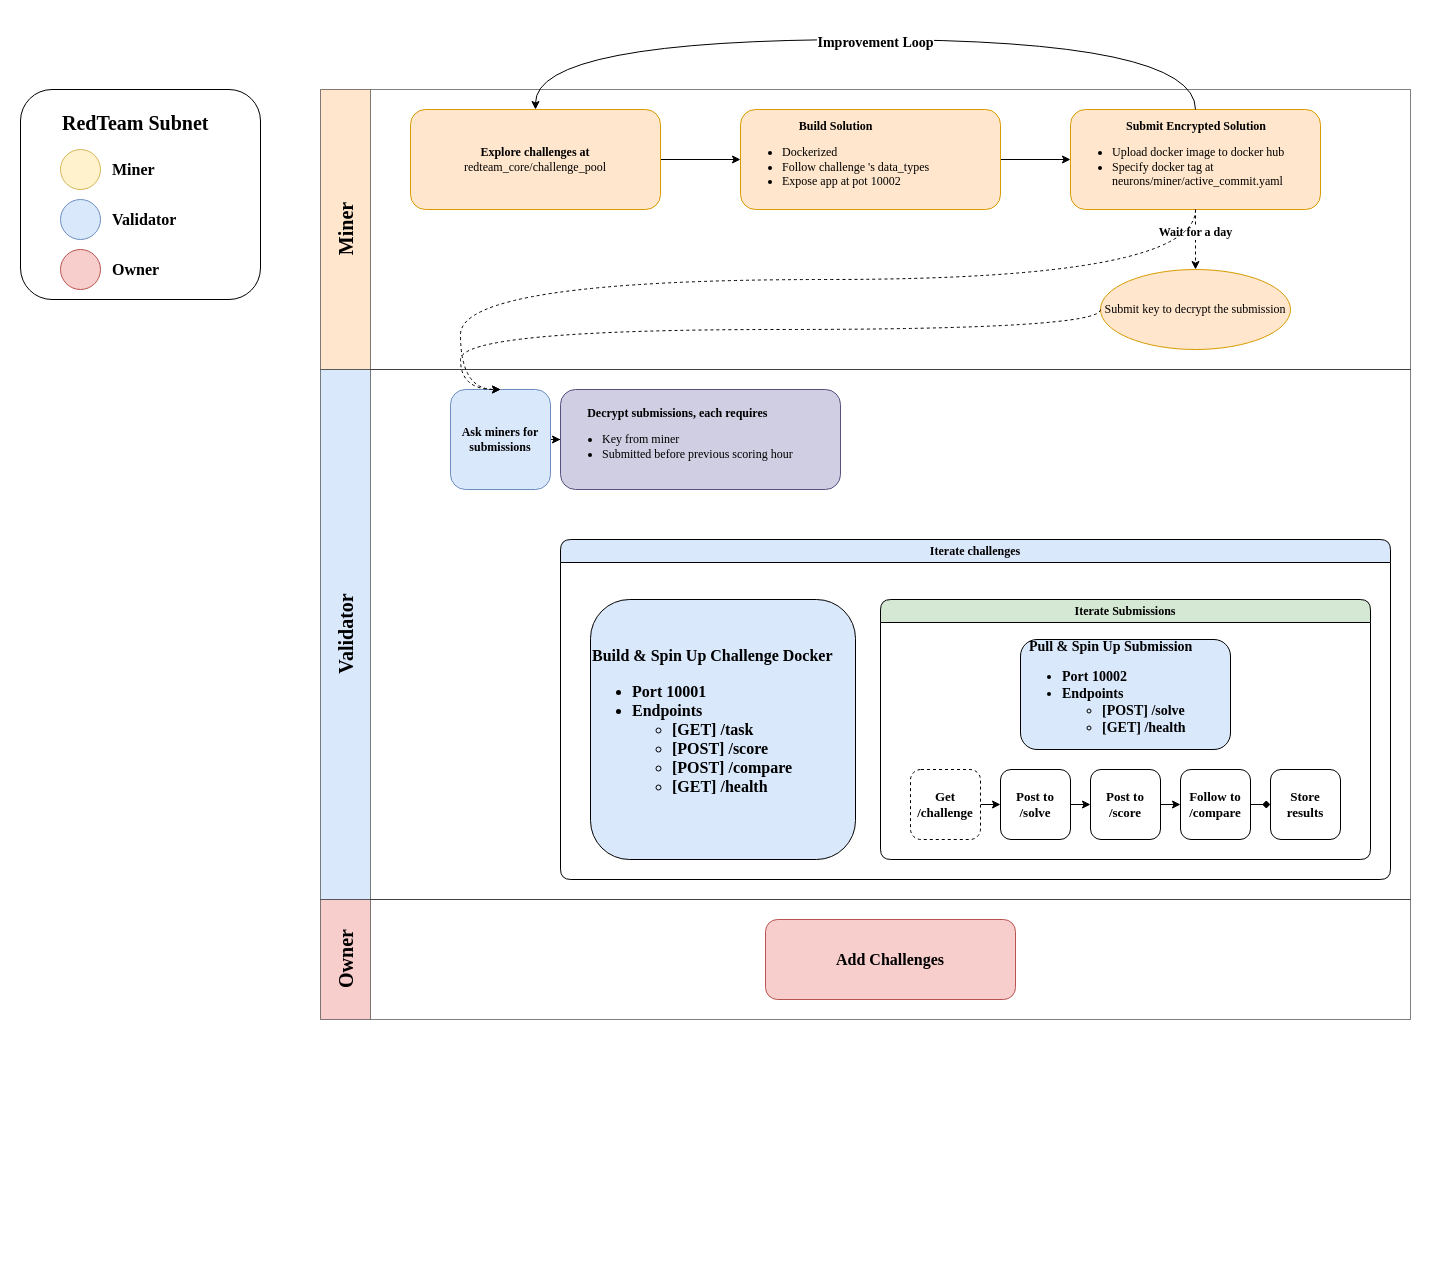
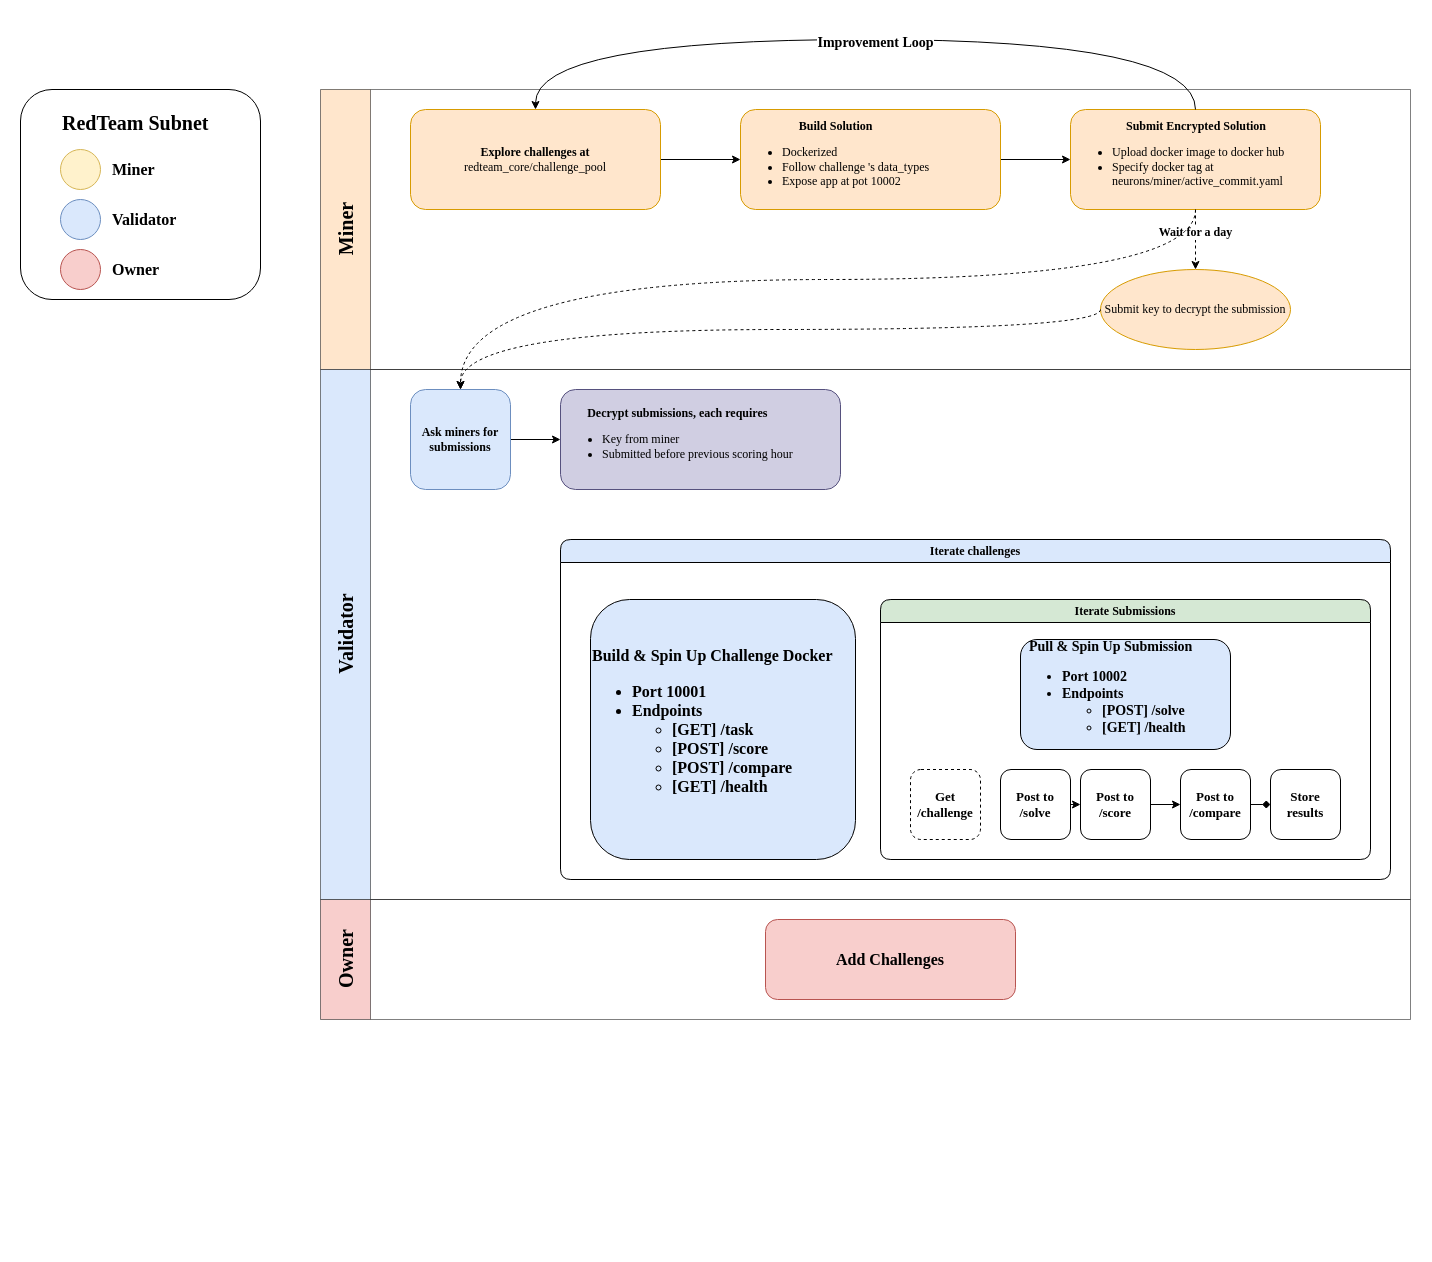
- <mxCell id="20" value="&lt;b&gt;Ask miners for submissions&lt;/b&gt;" style="rounded=1;whiteSpace=wrap;html=1;fontFamily=Comic Sans MS;fillColor=#dae8fc;strokeColor=#6c8ebf;fontSize=12;" vertex="1" parent="18"><mxGeometry x="130" y="20" width="100" height="100" as="geometry" /></mxCell>
+ <mxCell id="20" value="&lt;b&gt;Ask miners for submissions&lt;/b&gt;" style="rounded=1;whiteSpace=wrap;html=1;fontFamily=Comic Sans MS;fillColor=#dae8fc;strokeColor=#6c8ebf;fontSize=12;" vertex="1" parent="18"><mxGeometry x="90" y="20" width="100" height="100" as="geometry" /></mxCell>
- <mxCell id="26" style="edgeStyle=orthogonalEdgeStyle;rounded=1;orthogonalLoop=1;jettySize=auto;html=1;exitX=1;exitY=0.5;exitDx=0;exitDy=0;entryX=0;entryY=0.5;entryDx=0;entryDy=0;fontFamily=Comic Sans MS;fontSize=12;" edge="1" parent="24" source="27" target="29"><mxGeometry relative="1" as="geometry" /></mxCell>
- <mxCell id="31" value="Post to /score" style="rounded=1;whiteSpace=wrap;html=1;fontFamily=Comic Sans MS;fontSize=13;fontStyle=1" vertex="1" parent="24"><mxGeometry x="210" y="170" width="70" height="70" as="geometry" /></mxCell>
+ <mxCell id="31" value="Post to /score" style="rounded=1;whiteSpace=wrap;html=1;fontFamily=Comic Sans MS;fontSize=13;fontStyle=1" vertex="1" parent="24"><mxGeometry x="200" y="170" width="70" height="70" as="geometry" /></mxCell>
- <mxCell id="33" value="Follow to /compare" style="rounded=1;whiteSpace=wrap;html=1;fontFamily=Comic Sans MS;fontSize=13;fontStyle=1" vertex="1" parent="24"><mxGeometry x="300" y="170" width="70" height="70" as="geometry" /></mxCell>
+ <mxCell id="33" value="Post to /compare" style="rounded=1;whiteSpace=wrap;html=1;fontFamily=Comic Sans MS;fontSize=13;fontStyle=1" vertex="1" parent="24"><mxGeometry x="300" y="170" width="70" height="70" as="geometry" /></mxCell>
